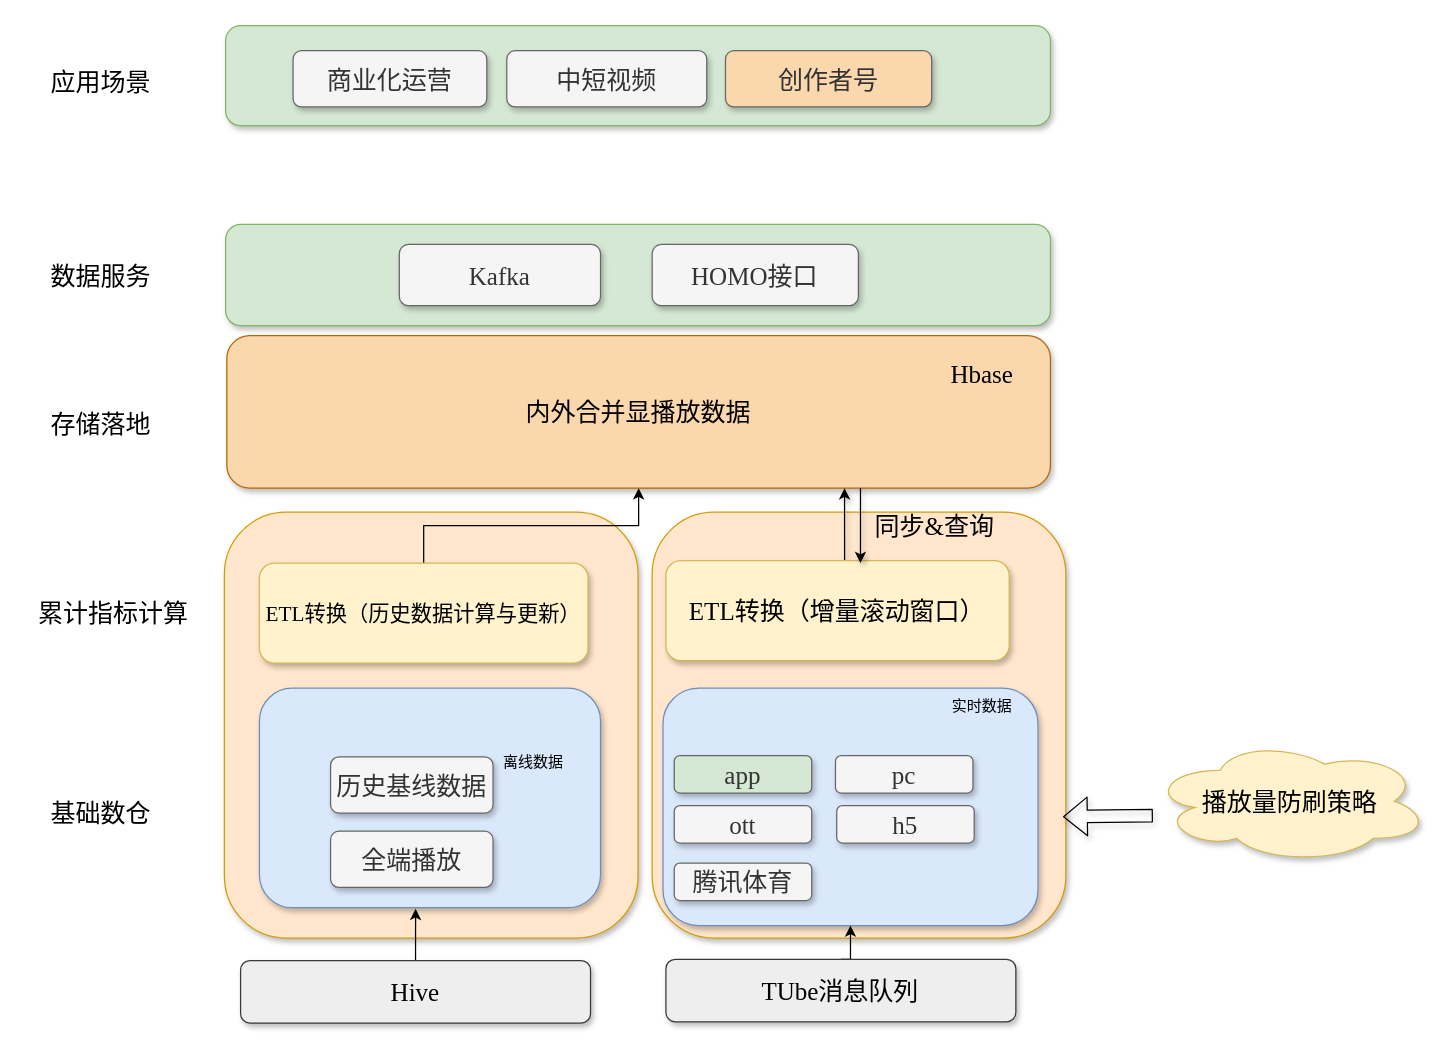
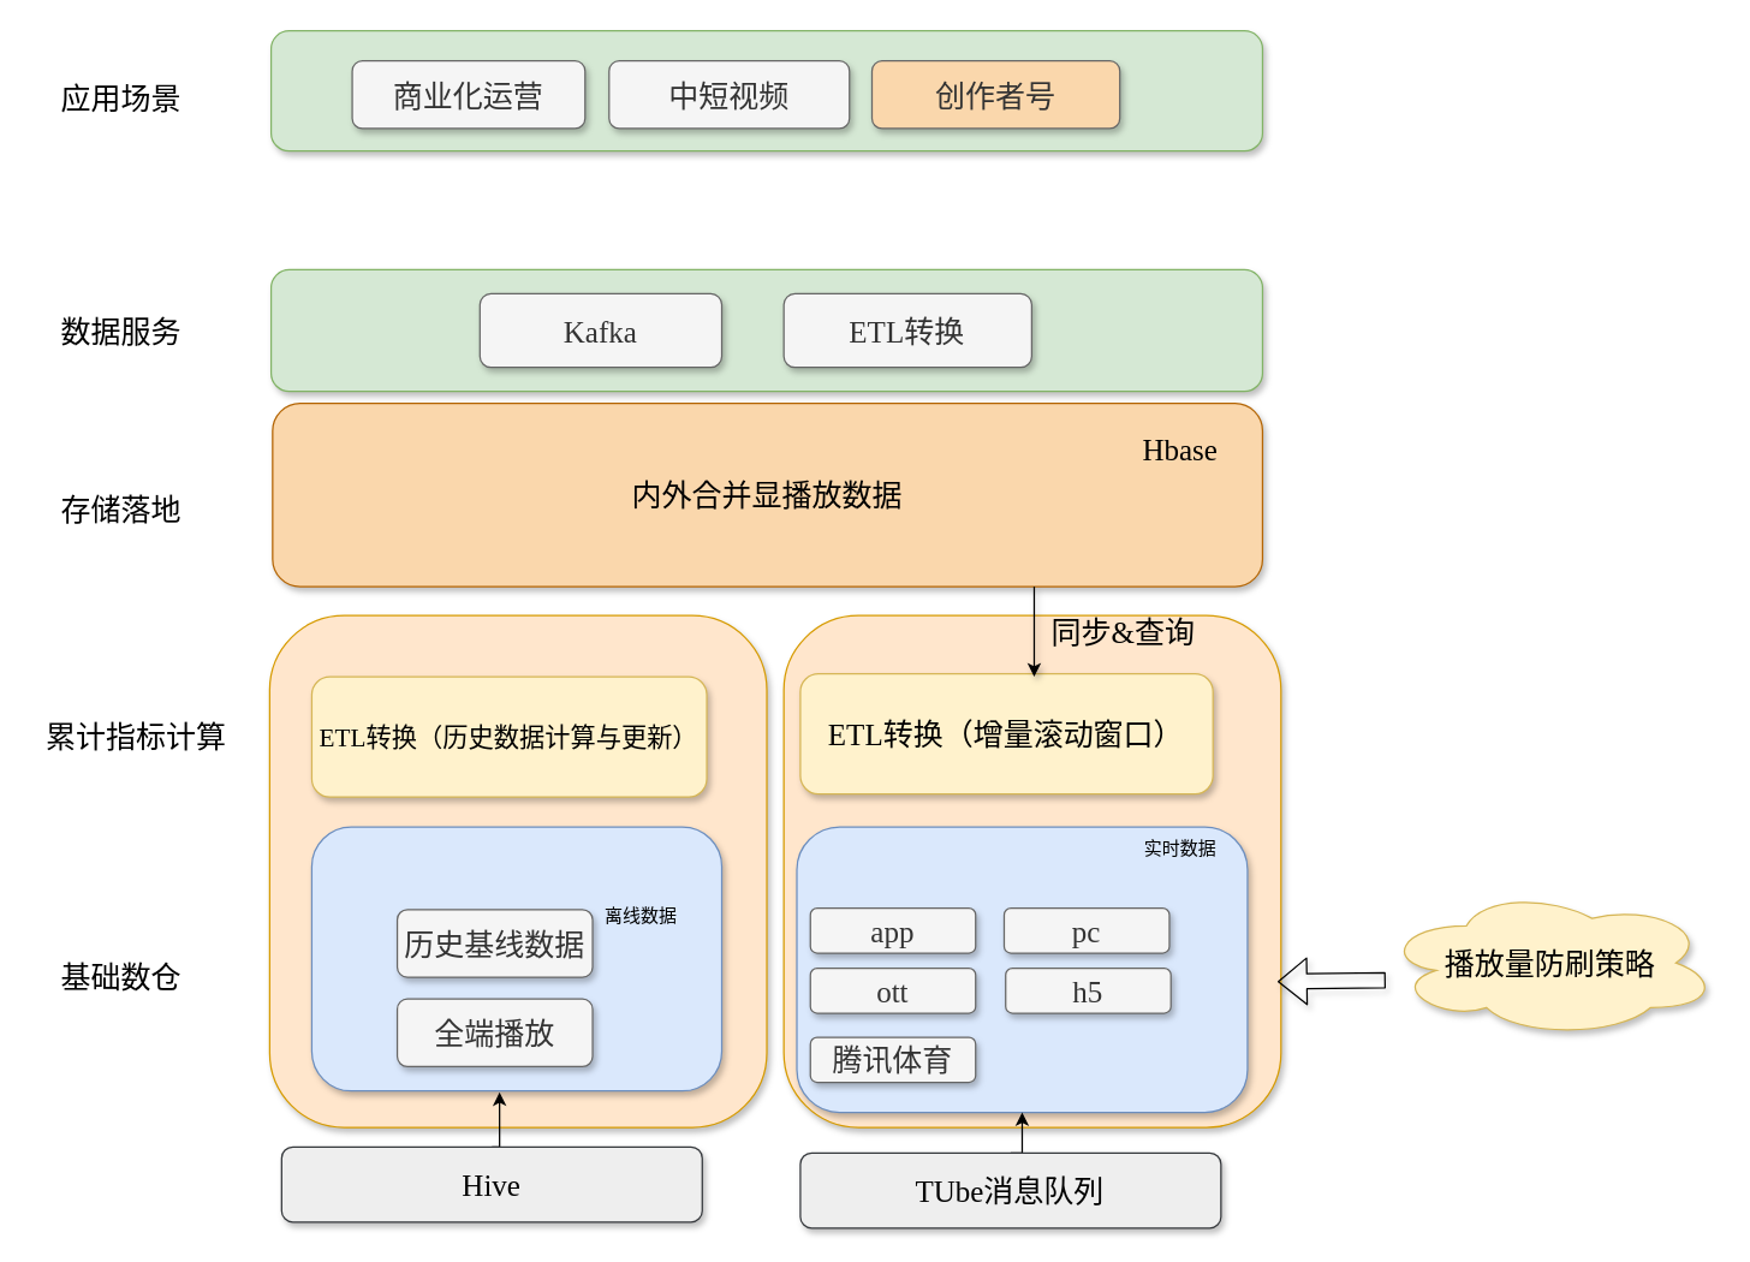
- <mxCell id="25" value="HOMO接口" style="rounded=1;whiteSpace=wrap;html=1;hachureGap=4;fontFamily=Architects Daughter;fontSource=https%3A%2F%2Ffonts.googleapis.com%2Fcss%3Ffamily%3DArchitects%2BDaughter;fontSize=20;labelBackgroundColor=none;shadow=1;fillColor=#f5f5f5;strokeColor=#666666;fontColor=#333333;" parent="1" vertex="1"><mxGeometry x="521.33" y="195" width="165" height="49" as="geometry" /></mxCell>
+ <mxCell id="25" value="ETL转换" style="rounded=1;whiteSpace=wrap;html=1;hachureGap=4;fontFamily=Architects Daughter;fontSource=https%3A%2F%2Ffonts.googleapis.com%2Fcss%3Ffamily%3DArchitects%2BDaughter;fontSize=20;labelBackgroundColor=none;shadow=1;fillColor=#f5f5f5;strokeColor=#666666;fontColor=#333333;" parent="1" vertex="1"><mxGeometry x="521.33" y="195" width="165" height="49" as="geometry" /></mxCell>
- <mxCell id="32" value="" style="edgeStyle=orthogonalEdgeStyle;rounded=0;orthogonalLoop=1;jettySize=auto;html=1;fontSize=17;labelBackgroundColor=none;fontColor=default;" parent="1" source="33" target="18" edge="1"><mxGeometry relative="1" as="geometry" /></mxCell>
- <mxCell id="29" style="edgeStyle=orthogonalEdgeStyle;rounded=0;sketch=0;orthogonalLoop=1;jettySize=auto;html=1;exitX=0.5;exitY=0;exitDx=0;exitDy=0;entryX=0.75;entryY=1;entryDx=0;entryDy=0;shadow=1;fontSize=14;fontColor=default;labelBackgroundColor=none;" edge="1" parent="1" source="30" target="18"><mxGeometry relative="1" as="geometry"><Array as="points"><mxPoint x="675" y="450" /></Array></mxGeometry></mxCell>
- <mxCell id="13" value="app" style="rounded=1;whiteSpace=wrap;html=1;hachureGap=4;fontFamily=Architects Daughter;fontSource=https%3A%2F%2Ffonts.googleapis.com%2Fcss%3Ffamily%3DArchitects%2BDaughter;fontSize=20;labelBackgroundColor=none;shadow=1;fillColor=#d5e8d4;fontColor=#333333;strokeColor=#666666;" parent="1" vertex="1"><mxGeometry x="539" y="604" width="110" height="30" as="geometry" /></mxCell>
+ <mxCell id="13" value="app" style="rounded=1;whiteSpace=wrap;html=1;hachureGap=4;fontFamily=Architects Daughter;fontSource=https%3A%2F%2Ffonts.googleapis.com%2Fcss%3Ffamily%3DArchitects%2BDaughter;fontSize=20;labelBackgroundColor=none;shadow=1;fillColor=#f5f5f5;fontColor=#333333;strokeColor=#666666;" parent="1" vertex="1"><mxGeometry x="539" y="604" width="110" height="30" as="geometry" /></mxCell>
- <mxCell id="35" value="Hive" style="rounded=1;whiteSpace=wrap;html=1;hachureGap=4;fontFamily=Architects Daughter;fontSource=https%3A%2F%2Ffonts.googleapis.com%2Fcss%3Ffamily%3DArchitects%2BDaughter;fontSize=20;labelBackgroundColor=none;shadow=1;fillColor=#eeeeee;strokeColor=#36393d;" parent="1" vertex="1"><mxGeometry x="192" y="768" width="280" height="50" as="geometry" /></mxCell>
+ <mxCell id="35" value="Hive" style="rounded=1;whiteSpace=wrap;html=1;hachureGap=4;fontFamily=Architects Daughter;fontSource=https%3A%2F%2Ffonts.googleapis.com%2Fcss%3Ffamily%3DArchitects%2BDaughter;fontSize=20;labelBackgroundColor=none;shadow=1;fillColor=#eeeeee;strokeColor=#36393d;" parent="1" vertex="1"><mxGeometry x="187" y="763" width="280" height="50" as="geometry" /></mxCell>
